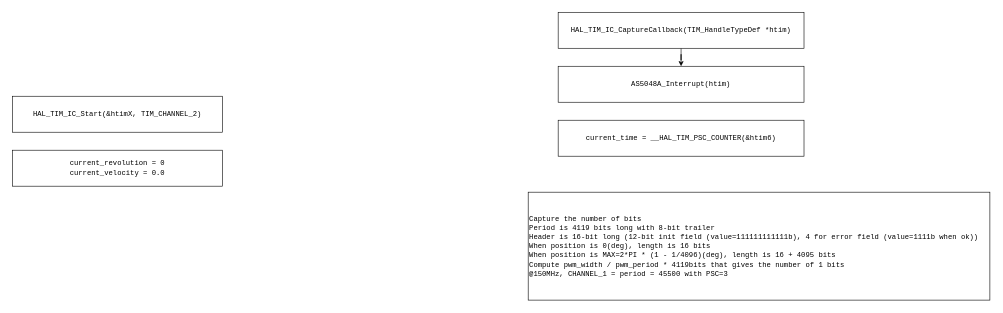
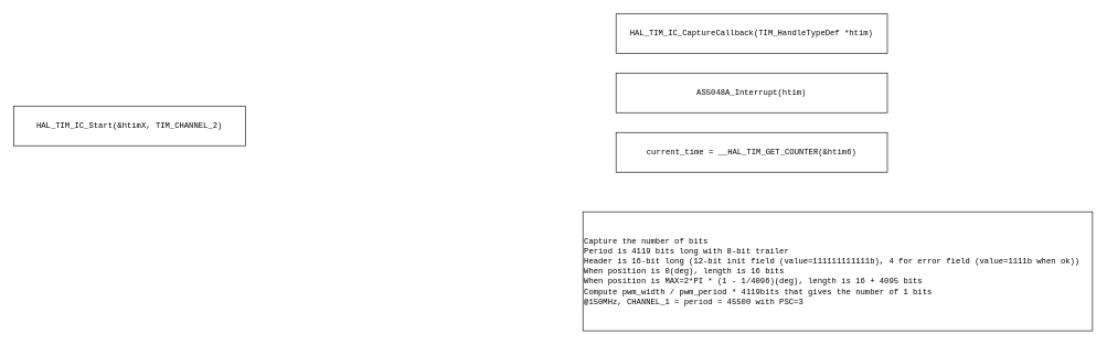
- <mxCell id="4" style="edgeStyle=orthogonalEdgeStyle;rounded=0;orthogonalLoop=1;jettySize=auto;html=1;entryX=0.5;entryY=0;entryDx=0;entryDy=0;" edge="1" parent="1" source="5" target="6"><mxGeometry relative="1" as="geometry" /></mxCell>
- <mxCell id="7" value="&lt;font face=&quot;Courier New&quot;&gt;current_time = __HAL_TIM_PSC_COUNTER(&amp;amp;htim6)&lt;/font&gt;" style="rounded=0;whiteSpace=wrap;html=1;" vertex="1" parent="1"><mxGeometry x="930" y="200" width="410" height="60" as="geometry" /></mxCell>
+ <mxCell id="7" value="&lt;font face=&quot;Courier New&quot;&gt;current_time = __HAL_TIM_GET_COUNTER(&amp;amp;htim6)&lt;/font&gt;" style="rounded=0;whiteSpace=wrap;html=1;" vertex="1" parent="1"><mxGeometry x="930" y="200" width="410" height="60" as="geometry" /></mxCell>
- <mxCell id="3" value="&lt;font face=&quot;Courier New&quot;&gt;current_revolution = 0&lt;br&gt;current_velocity = 0.0&lt;br&gt;&lt;/font&gt;" style="rounded=0;whiteSpace=wrap;html=1;" vertex="1" parent="1"><mxGeometry x="20" y="250" width="350" height="60" as="geometry" /></mxCell>
